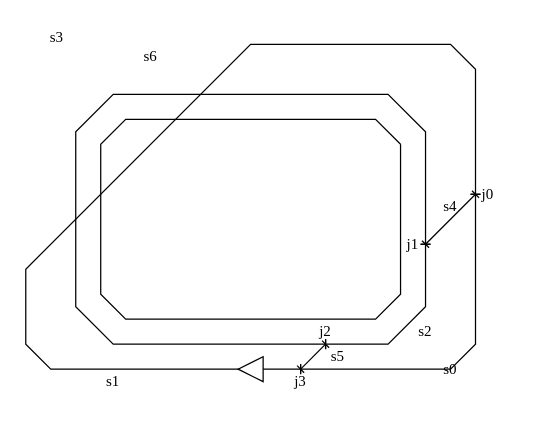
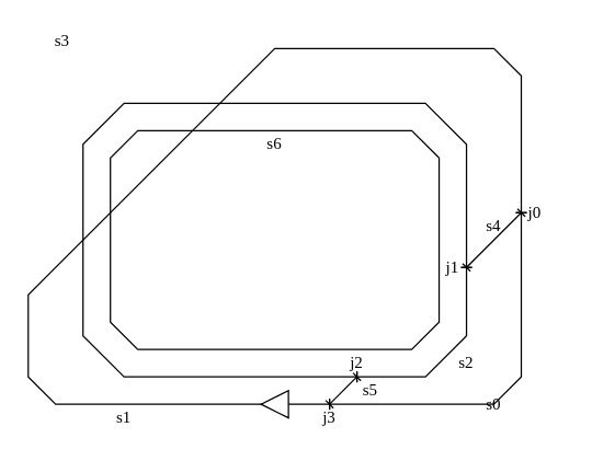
- <mxCell id="18" value="s6" style="text;html=1;strokeColor=none;fillColor=none;align=center;verticalAlign=middle;whiteSpace=wrap;rounded=0;fontFamily=Lucida Console;" parent="1" vertex="1"><mxGeometry x="100" y="35" width="40" height="20" as="geometry" /></mxCell>
+ <mxCell id="18" value="s6" style="text;html=1;strokeColor=none;fillColor=none;align=center;verticalAlign=middle;whiteSpace=wrap;rounded=0;fontFamily=Lucida Console;" parent="1" vertex="1"><mxGeometry x="180" y="95" width="40" height="20" as="geometry" /></mxCell>
